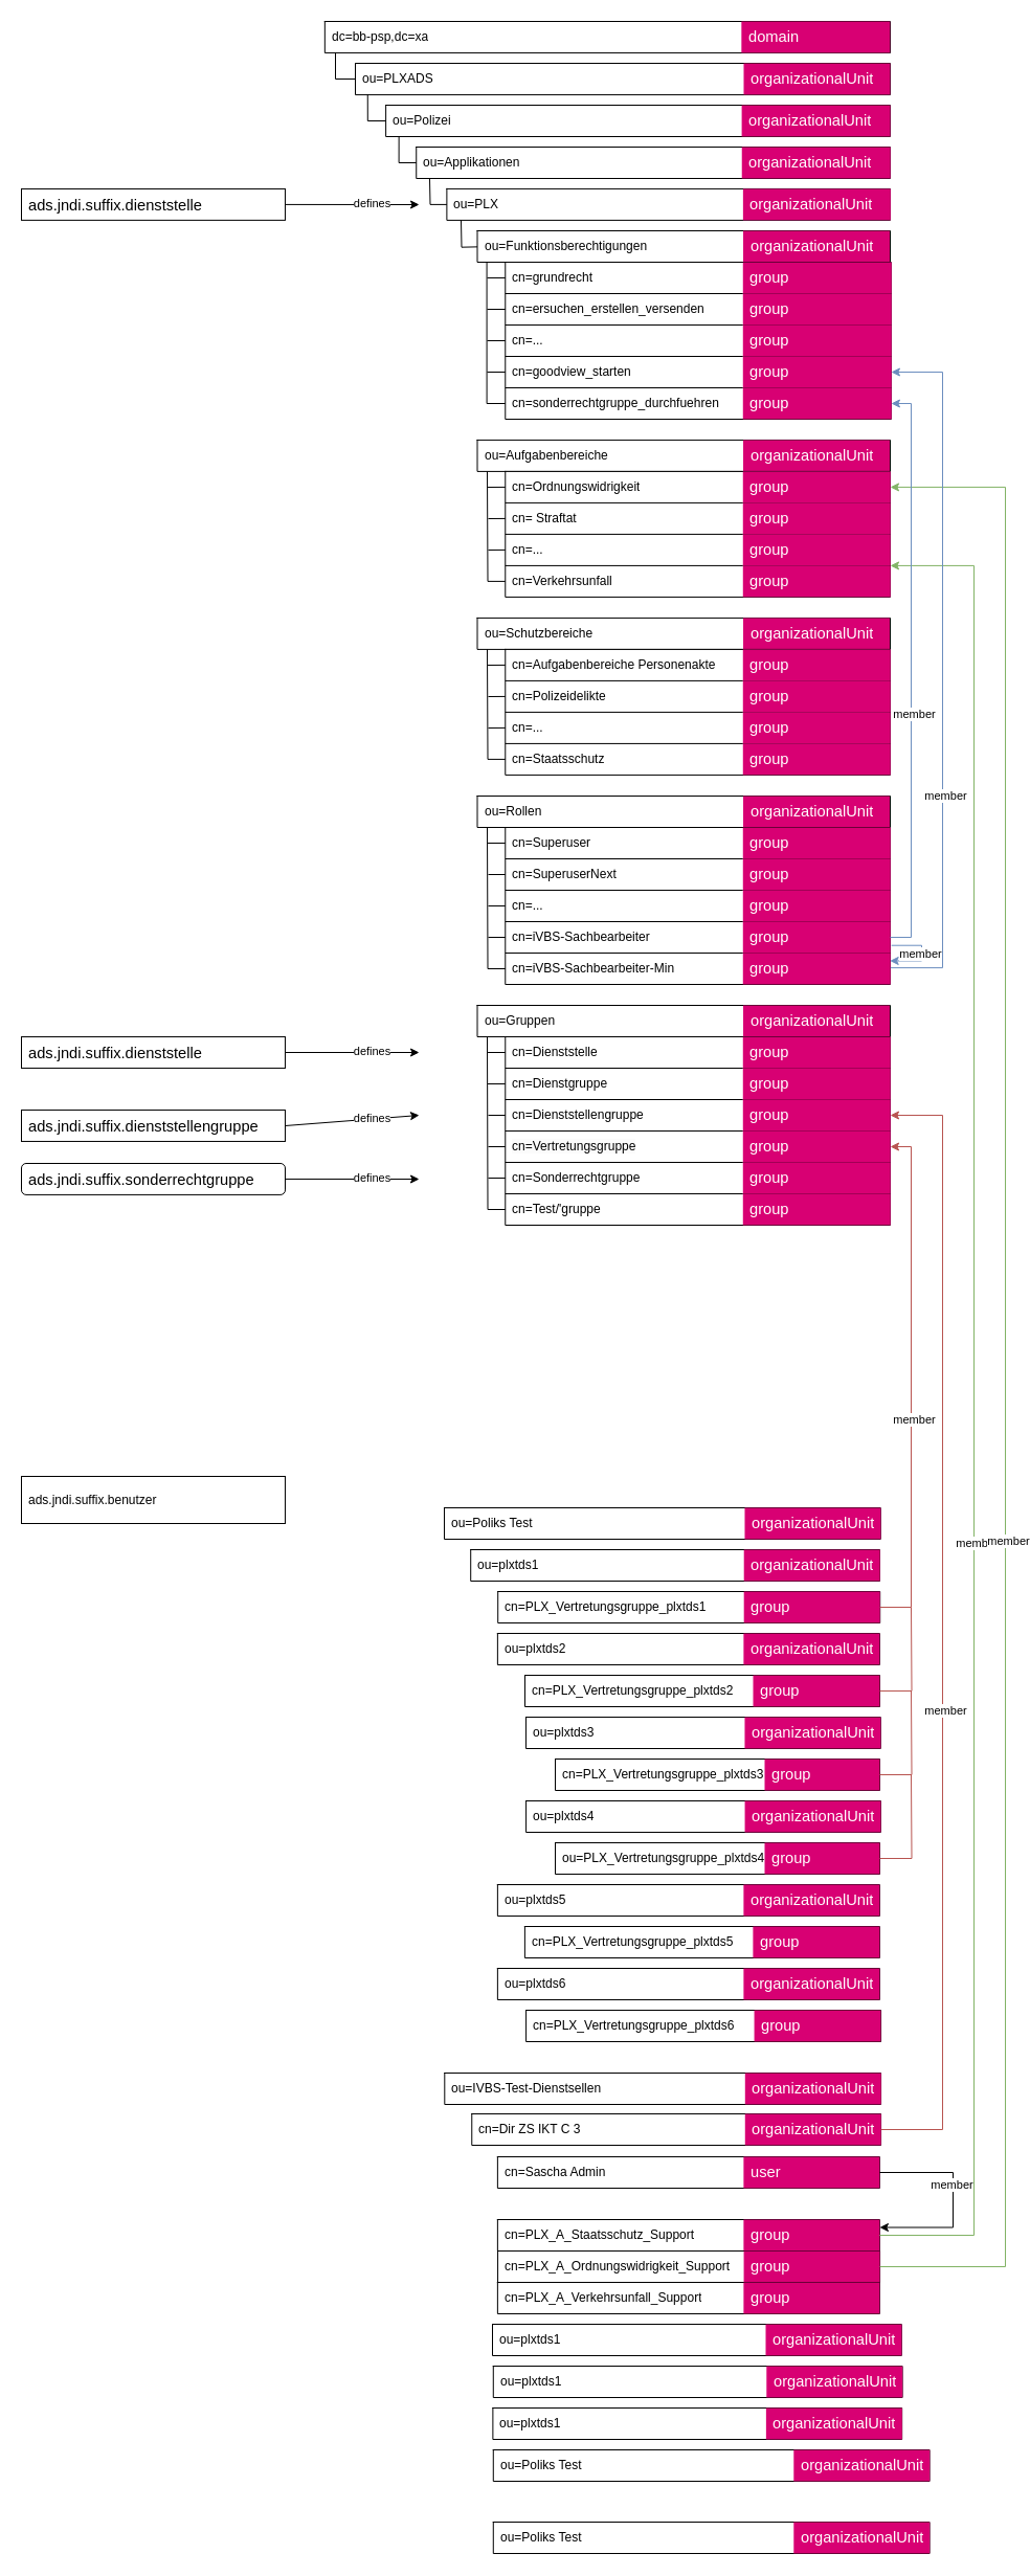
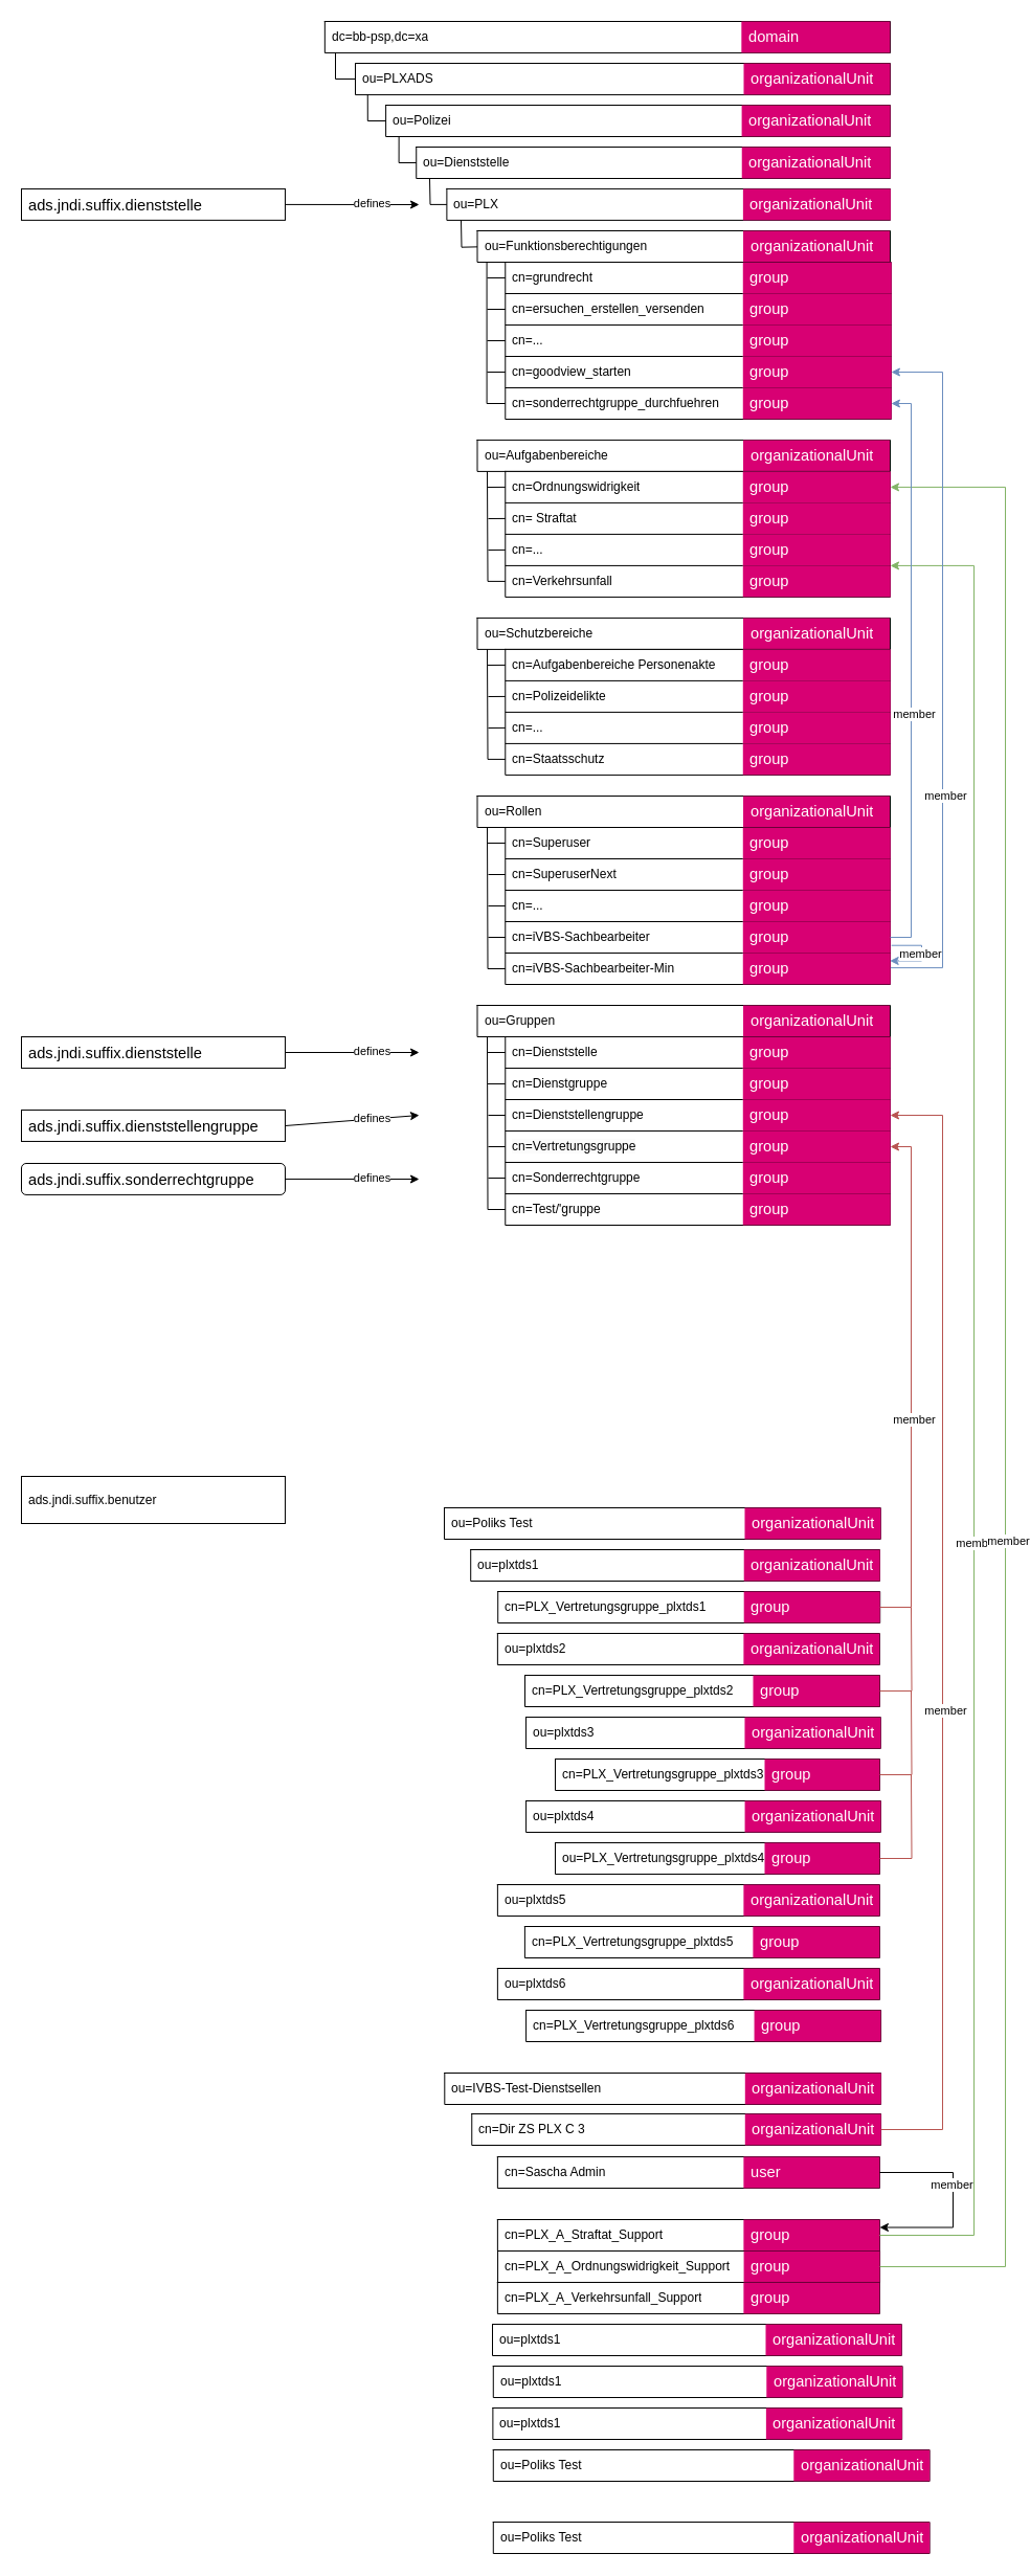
- <mxCell id="16" value="ou=Applikationen" style="shape=partialRectangle;html=1;whiteSpace=wrap;connectable=0;fillColor=none;top=0;left=0;bottom=0;right=0;overflow=hidden;fontSize=12;strokeColor=inherit;align=left;spacingLeft=5;" parent="15" vertex="1"><mxGeometry width="311" height="30" as="geometry"><mxRectangle width="311" height="30" as="alternateBounds" /></mxGeometry></mxCell>
+ <mxCell id="16" value="ou=Dienststelle" style="shape=partialRectangle;html=1;whiteSpace=wrap;connectable=0;fillColor=none;top=0;left=0;bottom=0;right=0;overflow=hidden;fontSize=12;strokeColor=inherit;align=left;spacingLeft=5;" parent="15" vertex="1"><mxGeometry width="311" height="30" as="geometry"><mxRectangle width="311" height="30" as="alternateBounds" /></mxGeometry></mxCell>
- <mxCell id="209" value="cn=Dir ZS IKT C 3" style="shape=partialRectangle;html=1;whiteSpace=wrap;connectable=0;fillColor=none;top=0;left=0;bottom=0;right=0;overflow=hidden;fontSize=12;strokeColor=inherit;align=left;spacingLeft=5;" vertex="1" parent="208"><mxGeometry width="261" height="30" as="geometry"><mxRectangle width="261" height="30" as="alternateBounds" /></mxGeometry></mxCell>
+ <mxCell id="209" value="cn=Dir ZS PLX C 3" style="shape=partialRectangle;html=1;whiteSpace=wrap;connectable=0;fillColor=none;top=0;left=0;bottom=0;right=0;overflow=hidden;fontSize=12;strokeColor=inherit;align=left;spacingLeft=5;" vertex="1" parent="208"><mxGeometry width="261" height="30" as="geometry"><mxRectangle width="261" height="30" as="alternateBounds" /></mxGeometry></mxCell>
- <mxCell id="215" value="cn=PLX_A_Staatsschutz_Support" style="shape=partialRectangle;html=1;whiteSpace=wrap;connectable=0;fillColor=none;top=0;left=0;bottom=0;right=0;overflow=hidden;fontSize=12;strokeColor=inherit;align=left;spacingLeft=5;" vertex="1" parent="214"><mxGeometry width="235" height="30" as="geometry"><mxRectangle width="235" height="30" as="alternateBounds" /></mxGeometry></mxCell>
+ <mxCell id="215" value="cn=PLX_A_Straftat_Support" style="shape=partialRectangle;html=1;whiteSpace=wrap;connectable=0;fillColor=none;top=0;left=0;bottom=0;right=0;overflow=hidden;fontSize=12;strokeColor=inherit;align=left;spacingLeft=5;" vertex="1" parent="214"><mxGeometry width="235" height="30" as="geometry"><mxRectangle width="235" height="30" as="alternateBounds" /></mxGeometry></mxCell>
